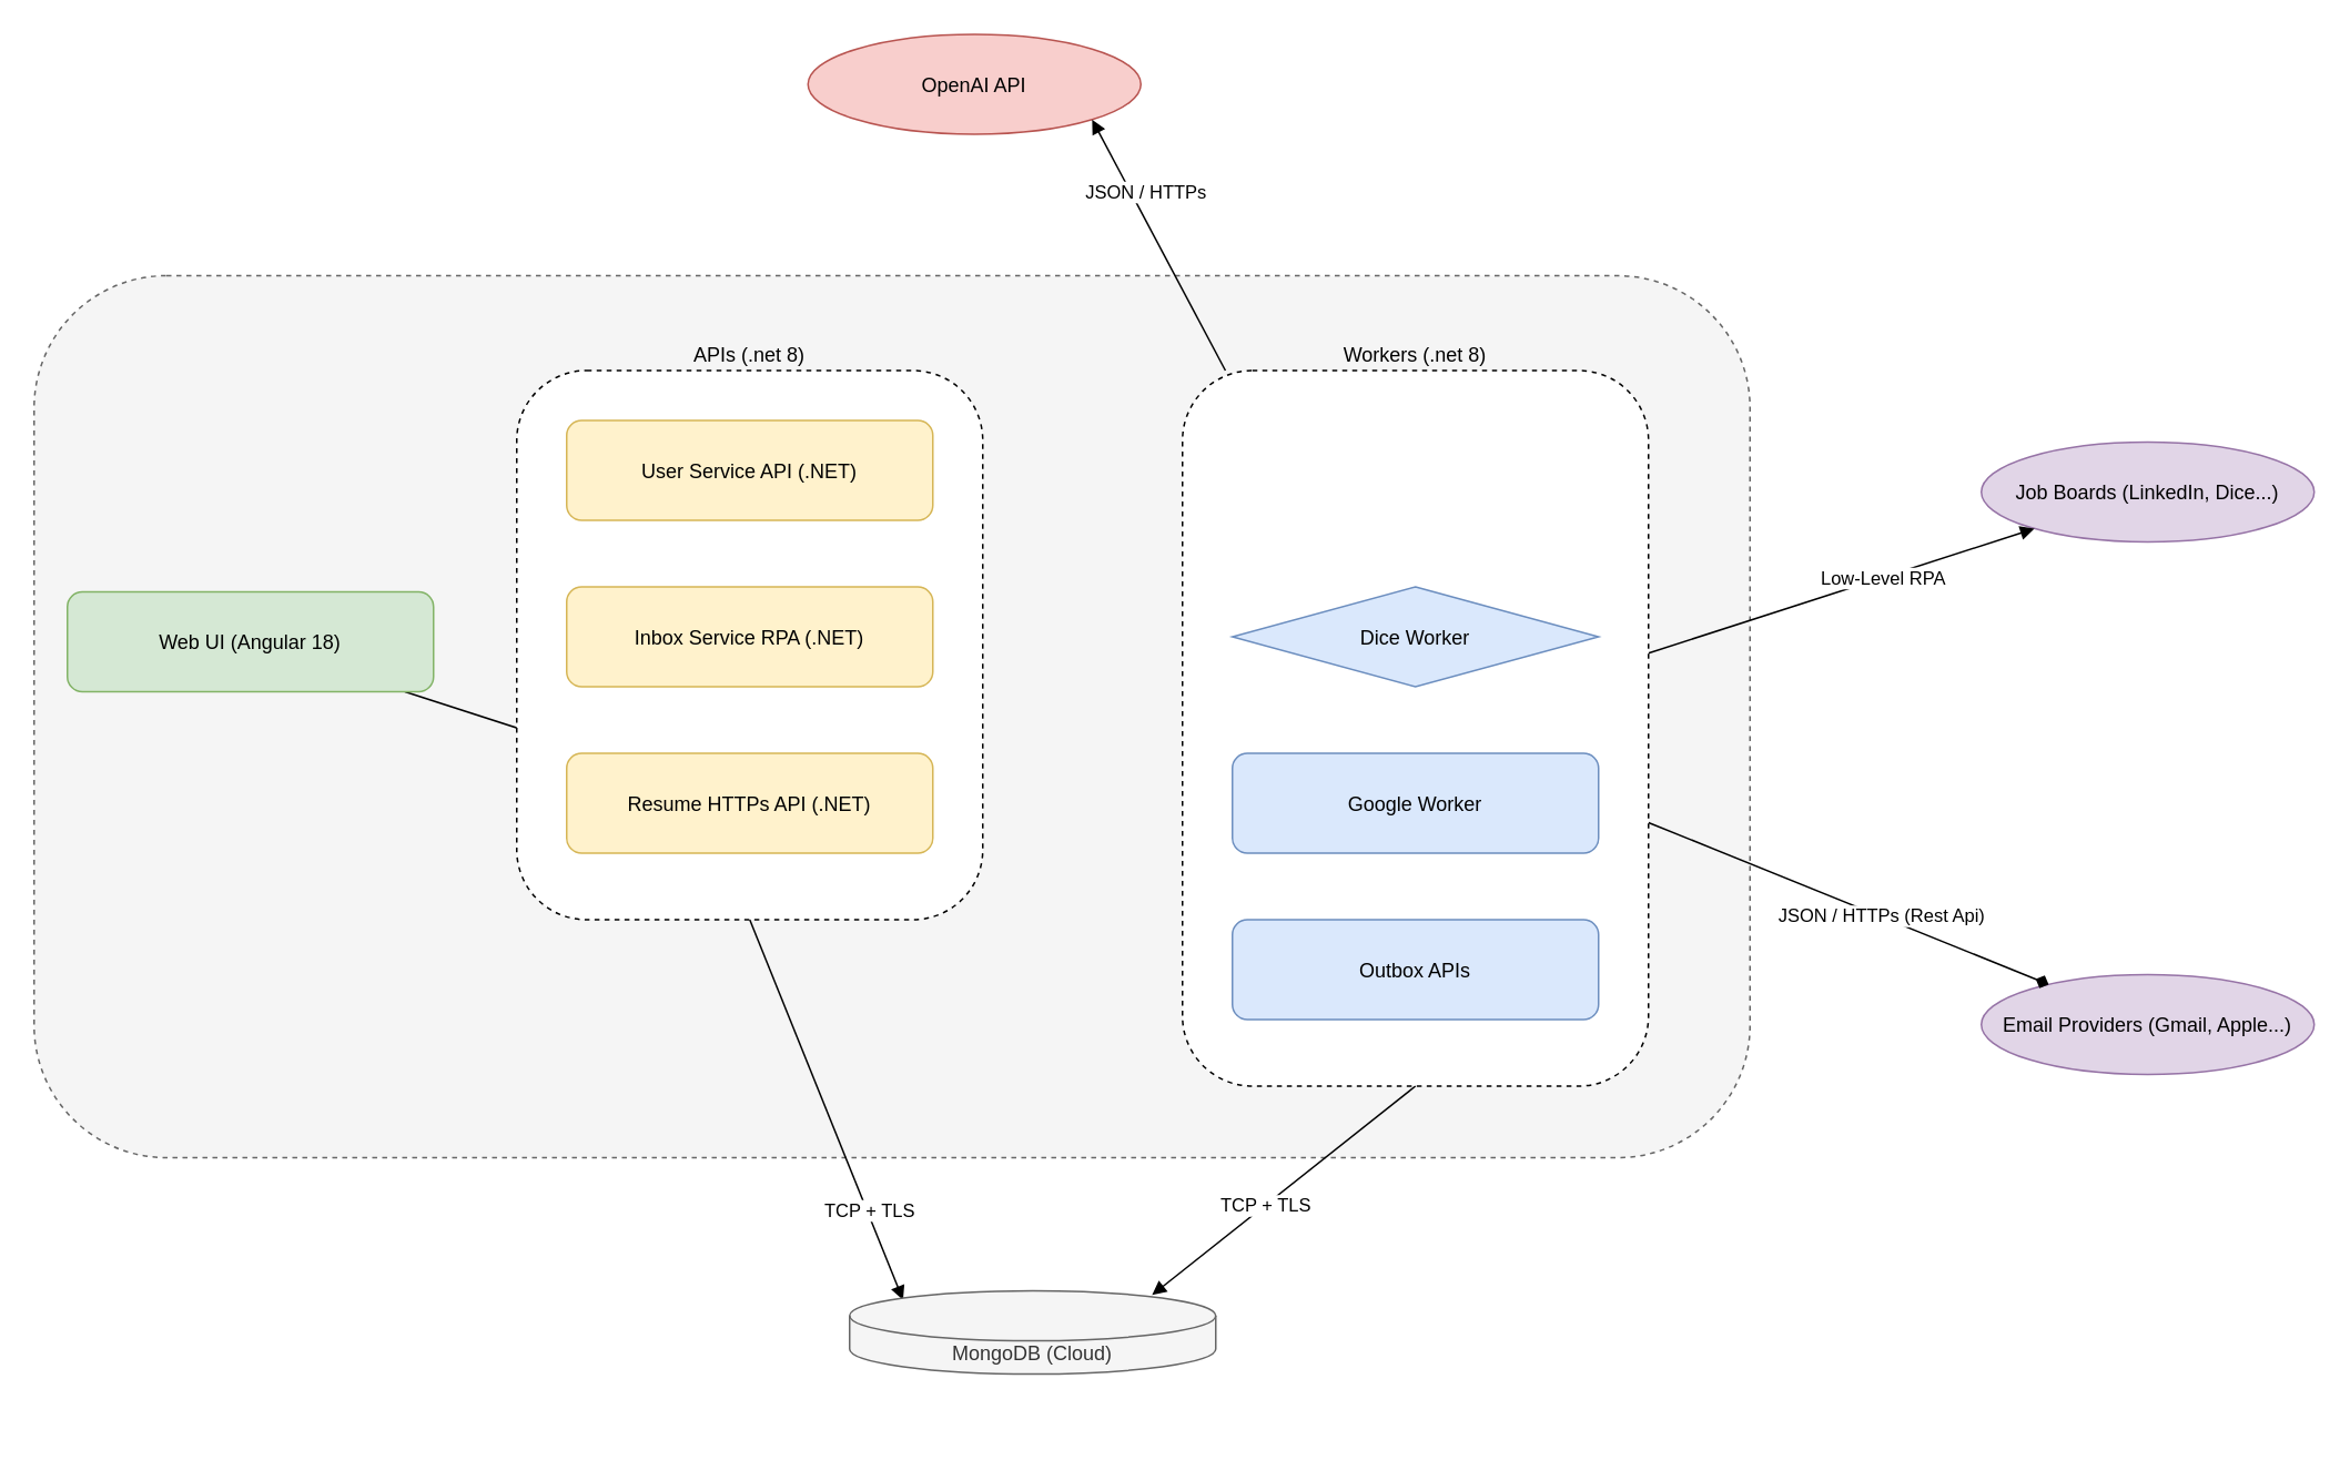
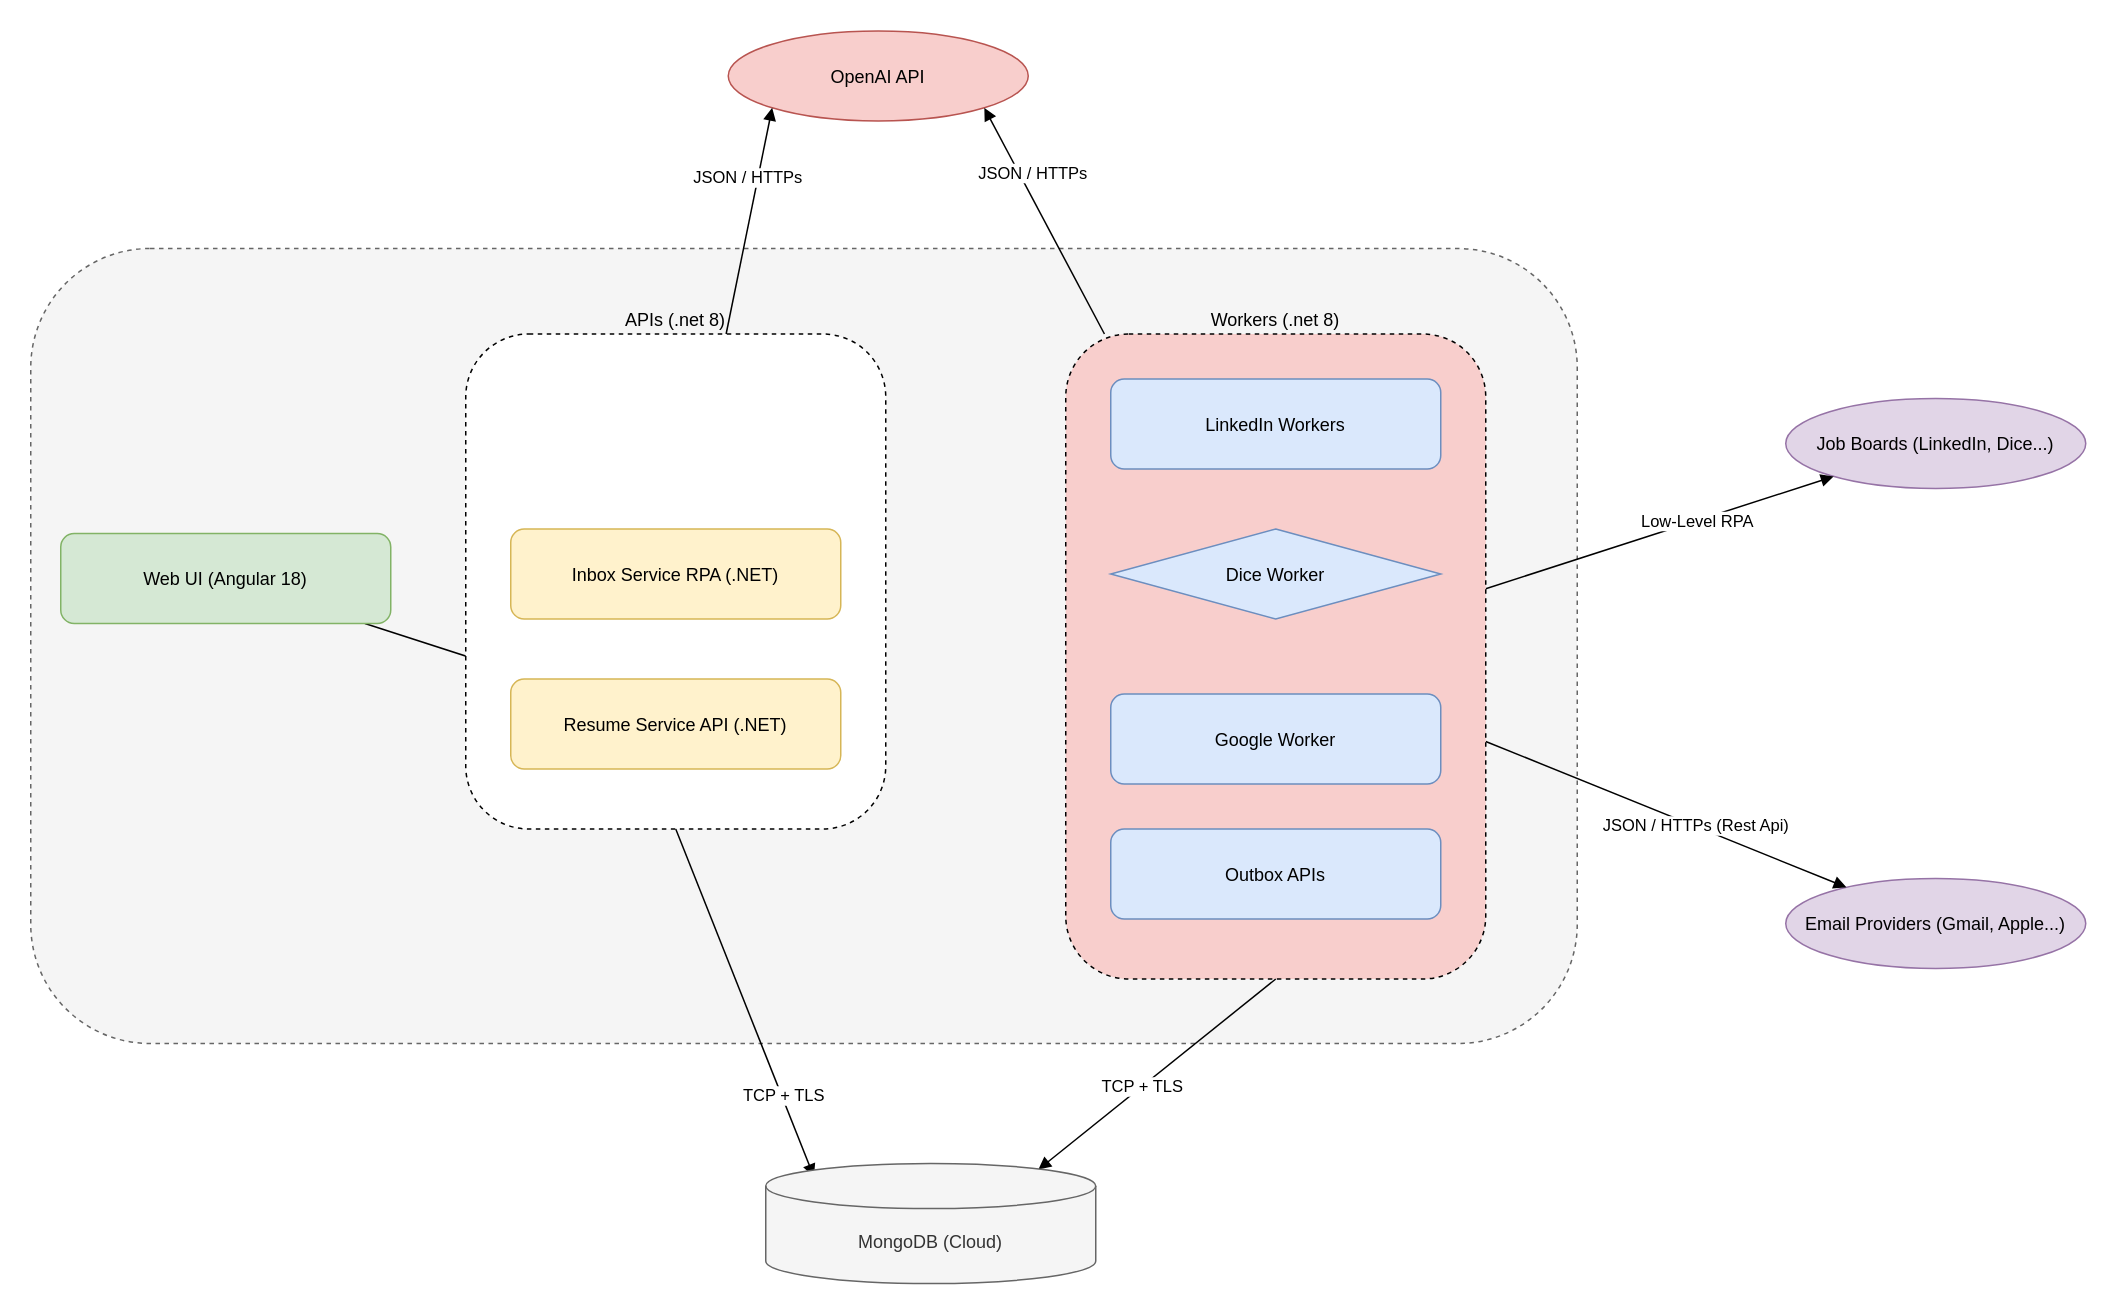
+ <mxCell id="10" style="endArrow=block;entryX=0;entryY=1;entryDx=0;entryDy=0;" parent="1" source="15" target="3" edge="1"><mxGeometry relative="1" as="geometry" /></mxCell>
+ <mxCell id="11" value="JSON / HTTPs" style="edgeLabel;html=1;align=center;verticalAlign=middle;resizable=0;points=[];" vertex="1" connectable="0" parent="10"><mxGeometry x="0.097" y="1" relative="1" as="geometry"><mxPoint x="-2" y="-22" as="offset" /></mxGeometry></mxCell>
- <mxCell id="22" value="User Service API (.NET)" style="rounded=1;fillColor=#fff2cc;strokeColor=#d6b656;" parent="1" vertex="1"><mxGeometry x="340" y="252" width="220" height="60" as="geometry" /></mxCell>
+ <mxCell id="25" value="LinkedIn Workers" style="rounded=1;fillColor=#dae8fc;strokeColor=#6c8ebf;" parent="1" vertex="1"><mxGeometry x="740" y="252" width="220" height="60" as="geometry" /></mxCell>
- <mxCell id="16" value="Workers (.net 8)" style="rounded=1;dashed=1;container=0;labelPosition=center;verticalLabelPosition=top;align=center;verticalAlign=bottom;" parent="1" vertex="1"><mxGeometry x="710" y="222" width="280" height="430" as="geometry" /></mxCell>
+ <mxCell id="16" value="Workers (.net 8)" style="rounded=1;dashed=1;container=0;labelPosition=center;verticalLabelPosition=top;align=center;verticalAlign=bottom;fillColor=#f8cecc;" parent="1" vertex="1"><mxGeometry x="710" y="222" width="280" height="430" as="geometry" /></mxCell>
- <mxCell id="27" value="Google Worker" style="rounded=1;fillColor=#dae8fc;strokeColor=#6c8ebf;" parent="1" vertex="1"><mxGeometry x="740" y="452" width="220" height="60" as="geometry" /></mxCell>
+ <mxCell id="27" value="Google Worker" style="rounded=1;fillColor=#dae8fc;strokeColor=#6c8ebf;" parent="1" vertex="1"><mxGeometry x="740" y="462" width="220" height="60" as="geometry" /></mxCell>
- <mxCell id="24" value="Resume HTTPs API (.NET)" style="rounded=1;fillColor=#fff2cc;strokeColor=#d6b656;" parent="1" vertex="1"><mxGeometry x="340" y="452" width="220" height="60" as="geometry" /></mxCell>
+ <mxCell id="24" value="Resume Service API (.NET)" style="rounded=1;fillColor=#fff2cc;strokeColor=#d6b656;" parent="1" vertex="1"><mxGeometry x="340" y="452" width="220" height="60" as="geometry" /></mxCell>
- <mxCell id="8" style="endArrow=diamond;" parent="1" source="16" target="5" edge="1"><mxGeometry relative="1" as="geometry" /></mxCell>
+ <mxCell id="8" style="endArrow=block;" parent="1" source="16" target="5" edge="1"><mxGeometry relative="1" as="geometry" /></mxCell>
- <mxCell id="29" value="&lt;span style=&quot;text-wrap-mode: nowrap;&quot;&gt;MongoDB (Cloud)&lt;/span&gt;" style="shape=cylinder3;whiteSpace=wrap;html=1;boundedLbl=1;backgroundOutline=1;size=15;fillColor=#f5f5f5;fontColor=#333333;strokeColor=#666666;" vertex="1" parent="1"><mxGeometry x="510" y="775" width="220" height="50" as="geometry" /></mxCell>
+ <mxCell id="29" value="&lt;span style=&quot;text-wrap-mode: nowrap;&quot;&gt;MongoDB (Cloud)&lt;/span&gt;" style="shape=cylinder3;whiteSpace=wrap;html=1;boundedLbl=1;backgroundOutline=1;size=15;fillColor=#f5f5f5;fontColor=#333333;strokeColor=#666666;" vertex="1" parent="1"><mxGeometry x="510" y="775" width="220" height="80" as="geometry" /></mxCell>
